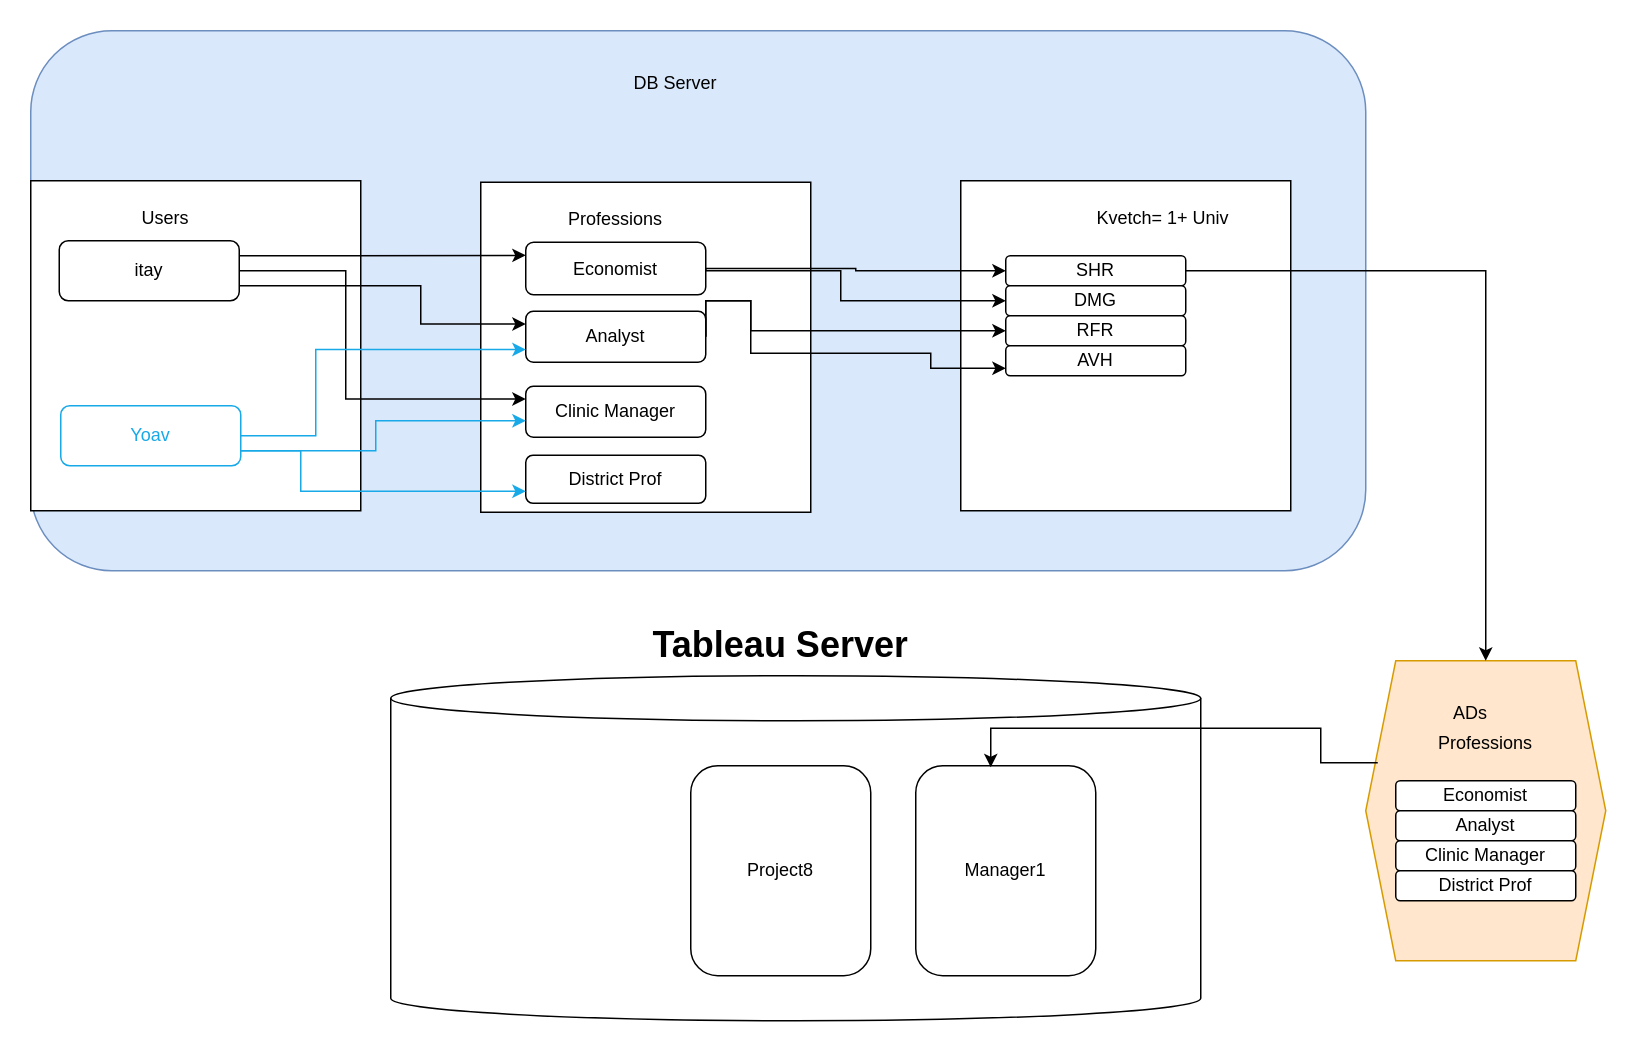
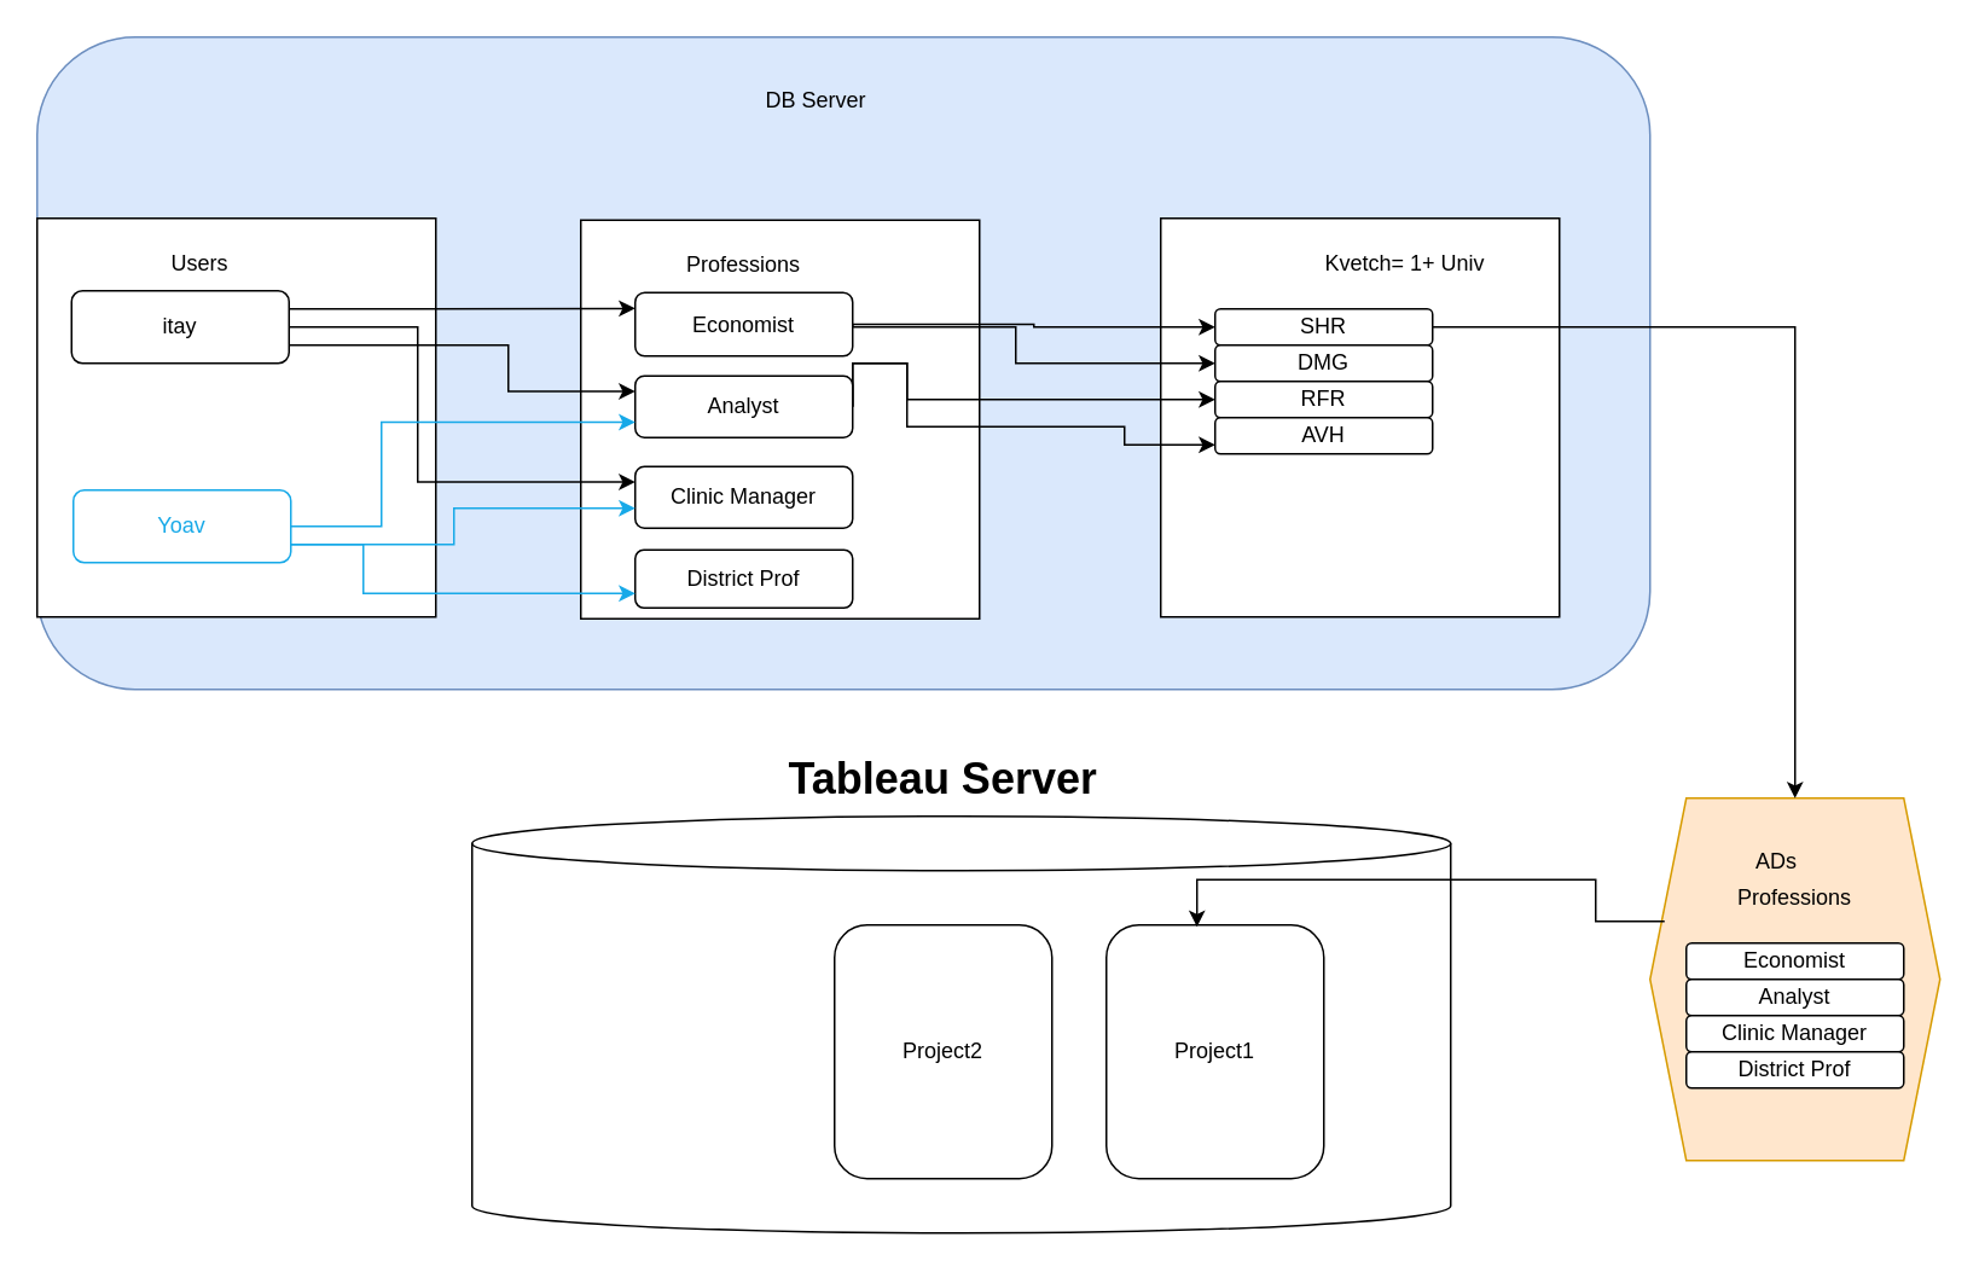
- <mxCell id="32" value="Project8" style="rounded=1;whiteSpace=wrap;html=1;" parent="1" vertex="1"><mxGeometry x="460" y="510" width="120" height="140" as="geometry" /></mxCell>
+ <mxCell id="32" value="Project2" style="rounded=1;whiteSpace=wrap;html=1;" parent="1" vertex="1"><mxGeometry x="460" y="510" width="120" height="140" as="geometry" /></mxCell>
- <mxCell id="30" value="Manager1" style="rounded=1;whiteSpace=wrap;html=1;" parent="1" vertex="1"><mxGeometry x="610" y="510" width="120" height="140" as="geometry" /></mxCell>
+ <mxCell id="30" value="Project1" style="rounded=1;whiteSpace=wrap;html=1;" parent="1" vertex="1"><mxGeometry x="610" y="510" width="120" height="140" as="geometry" /></mxCell>
